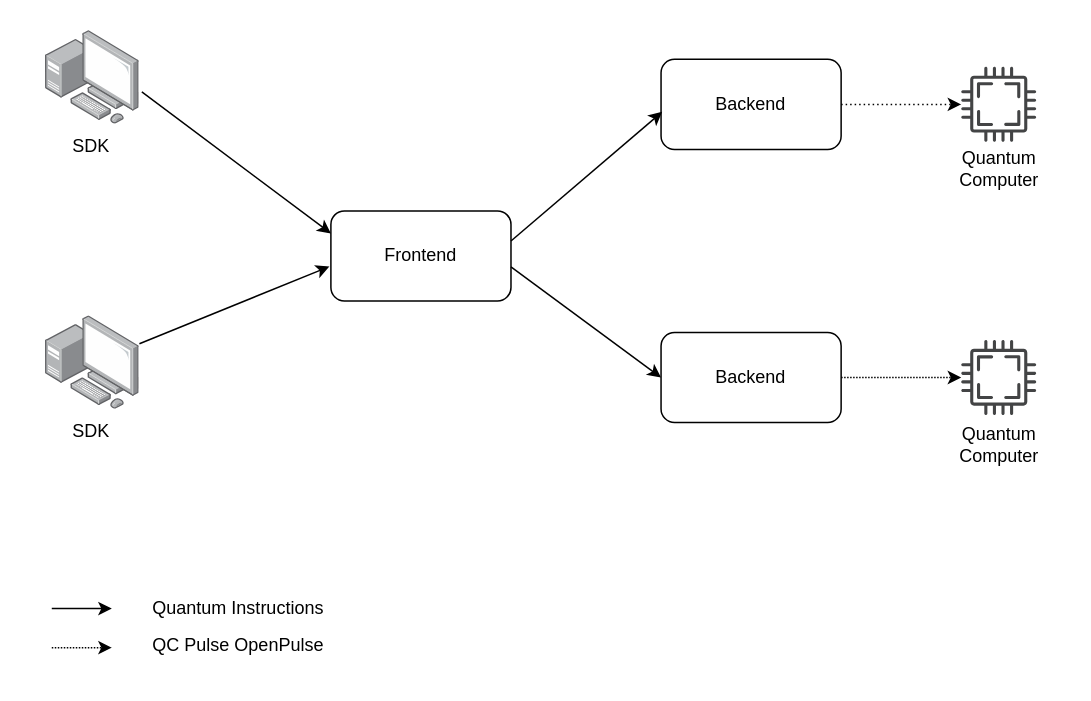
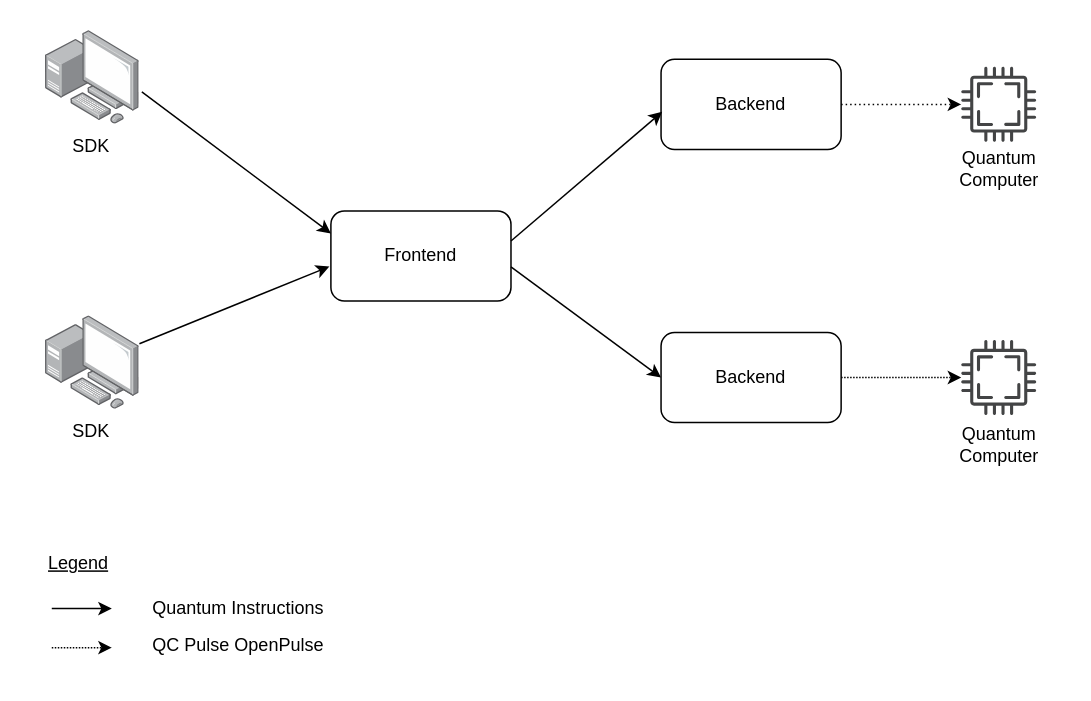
+ <mxCell id="27" value="&lt;u&gt;Legend&lt;/u&gt;" style="text;html=1;align=left;verticalAlign=middle;resizable=0;points=[];autosize=1;strokeColor=none;fillColor=none;" parent="23" vertex="1"><mxGeometry width="60" height="30" as="geometry" /></mxCell>
